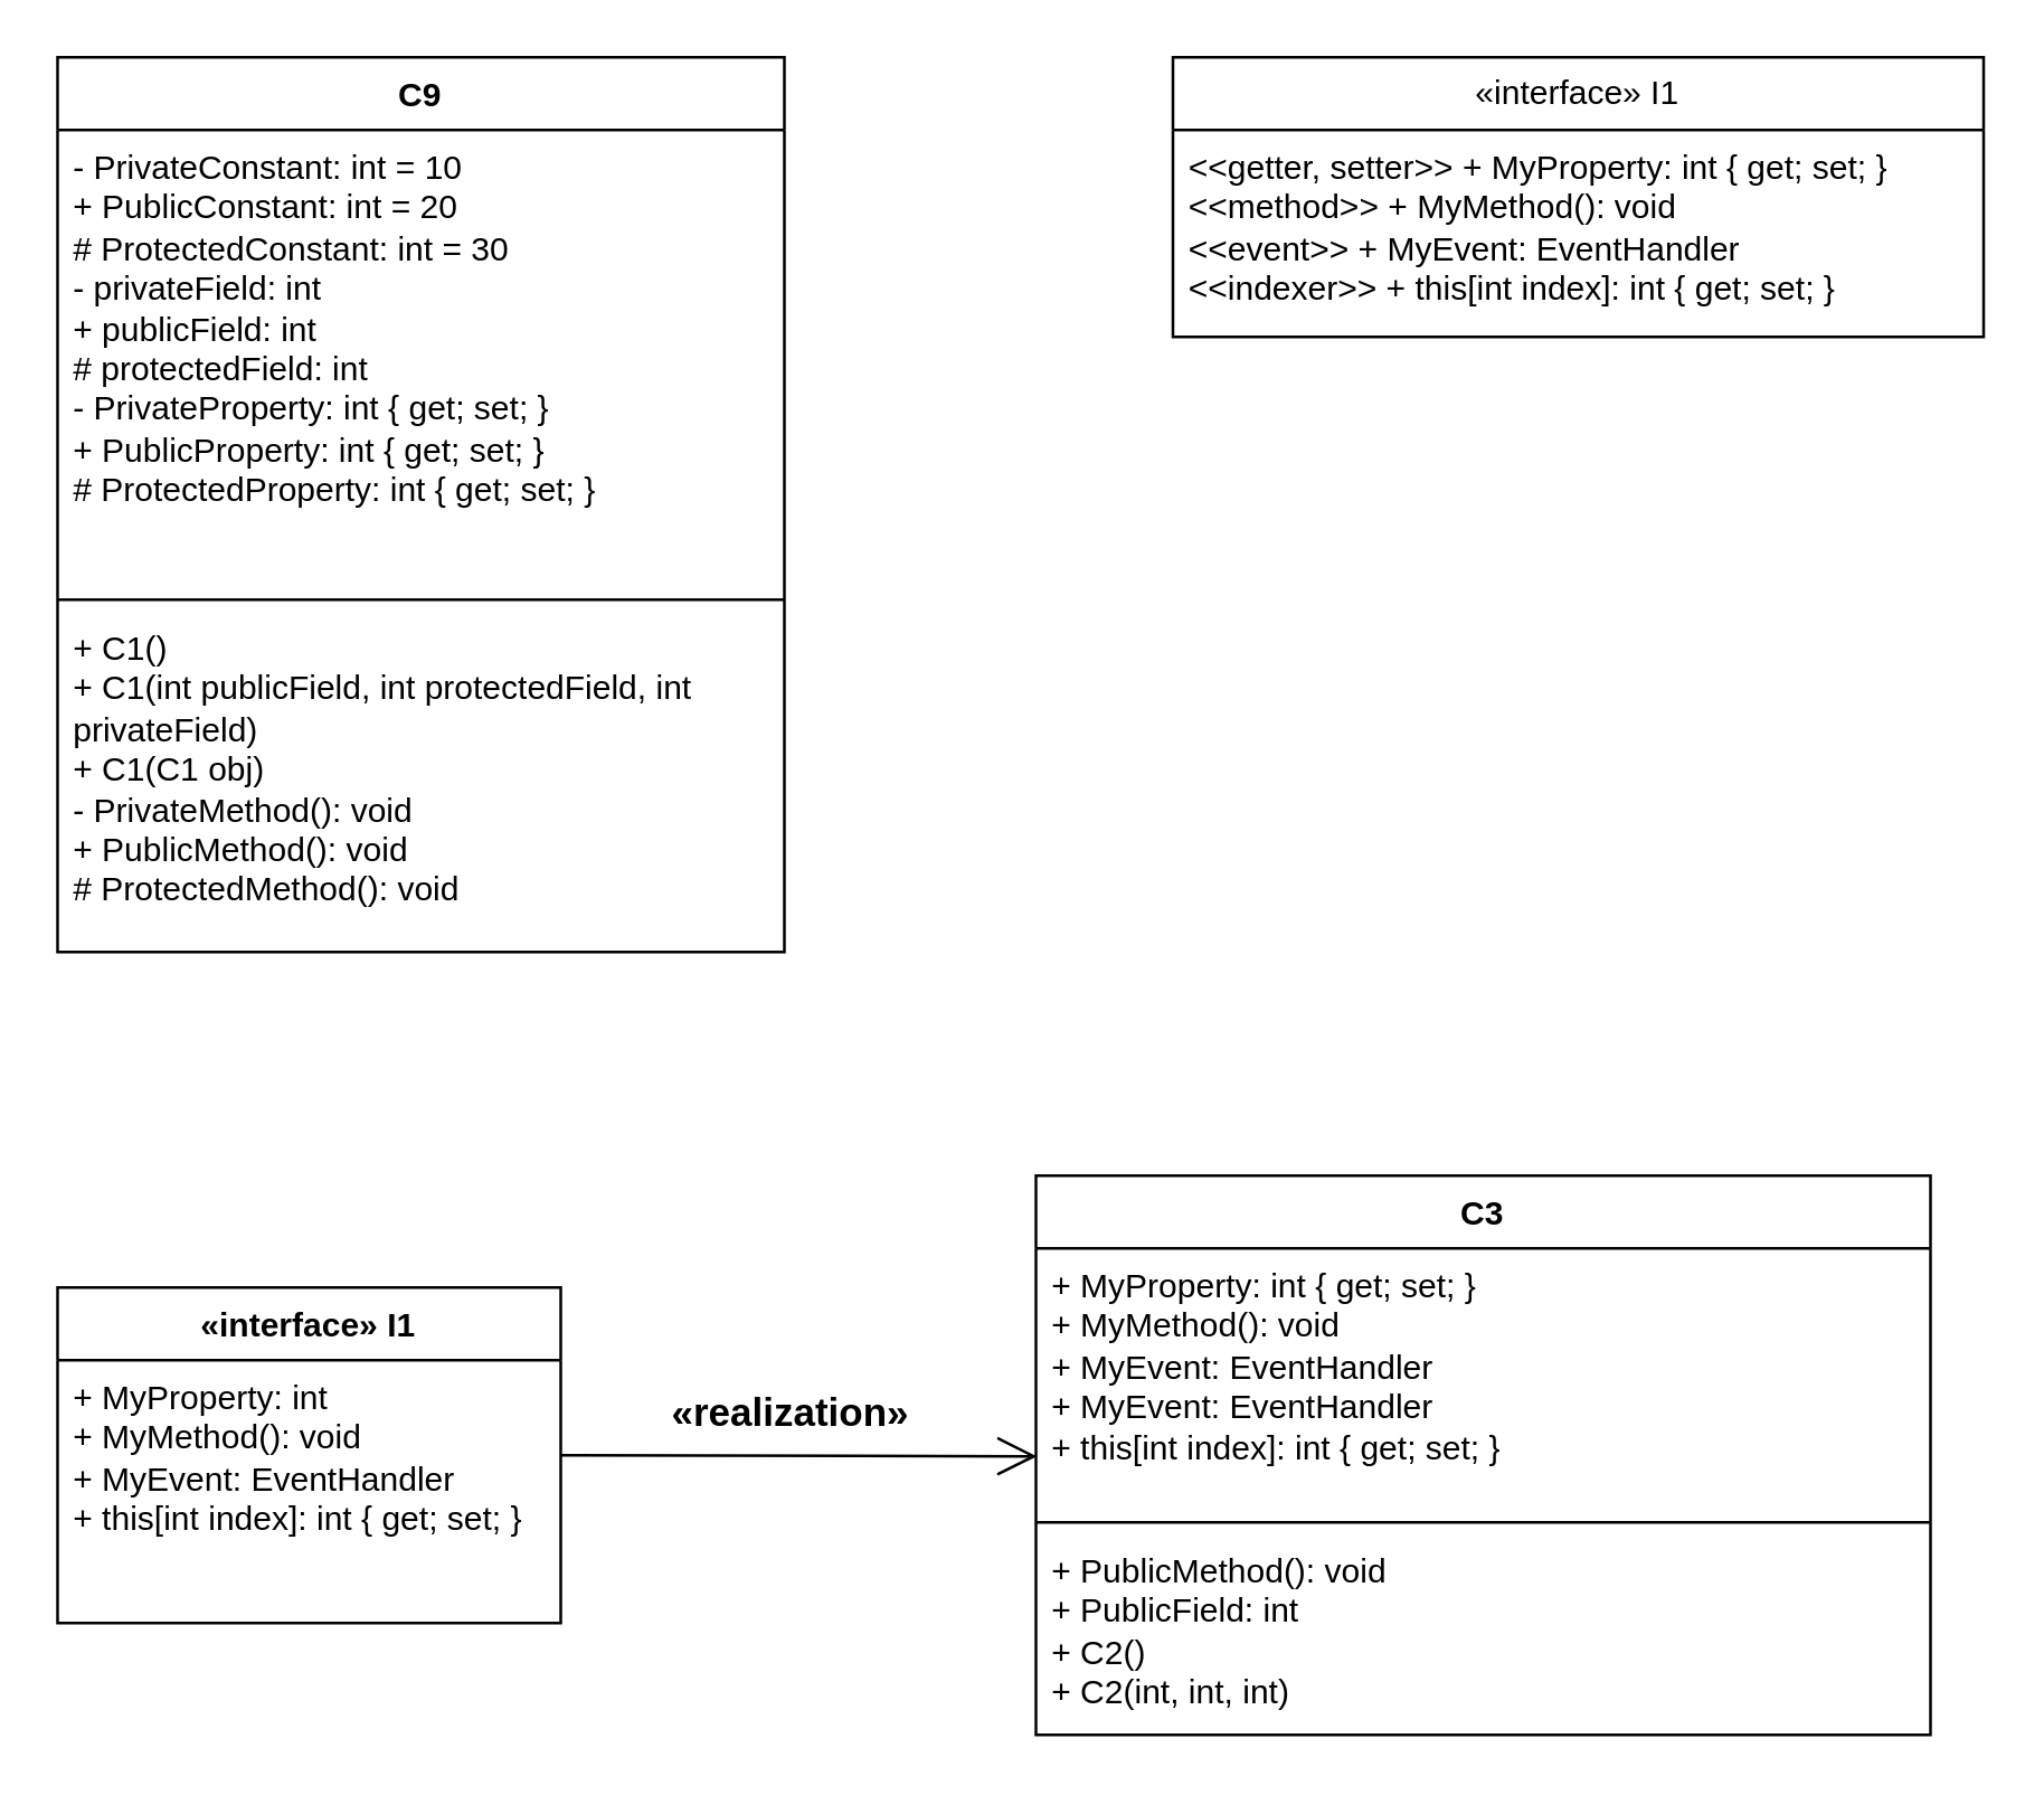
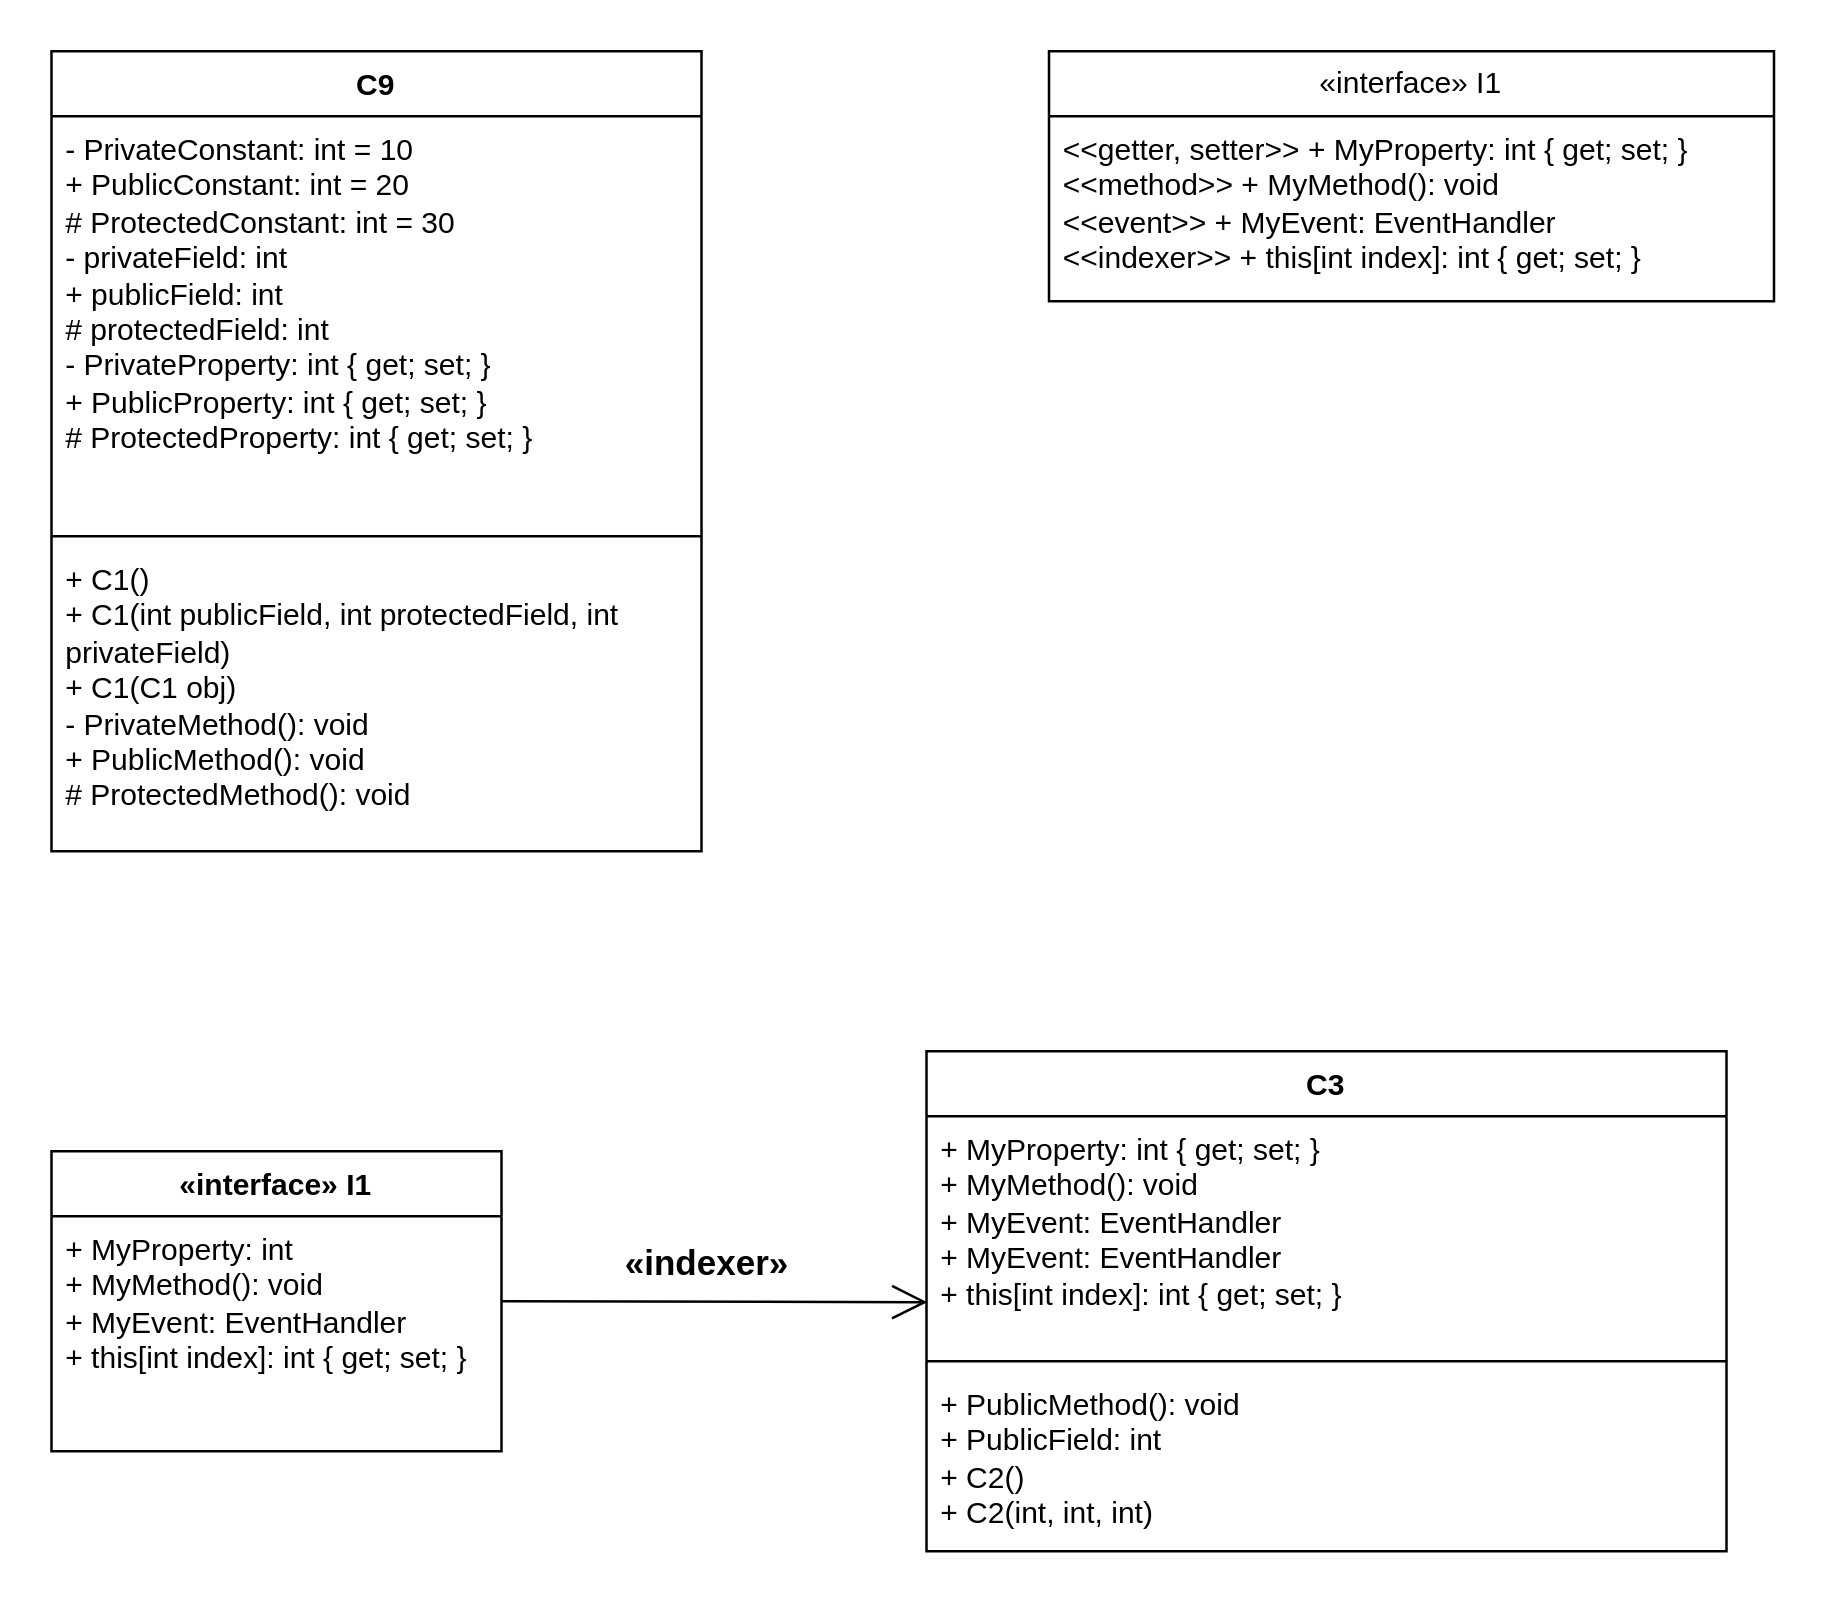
- <mxCell id="14" value="«realization»" style="text;strokeColor=none;fillColor=none;html=1;fontSize=14;fontStyle=1;verticalAlign=middle;align=center;" vertex="1" parent="1"><mxGeometry x="230" y="500" width="103" height="10" as="geometry" /></mxCell>
+ <mxCell id="14" value="«indexer»" style="text;strokeColor=none;fillColor=none;html=1;fontSize=14;fontStyle=1;verticalAlign=middle;align=center;" vertex="1" parent="1"><mxGeometry x="230" y="500" width="103" height="10" as="geometry" /></mxCell>
